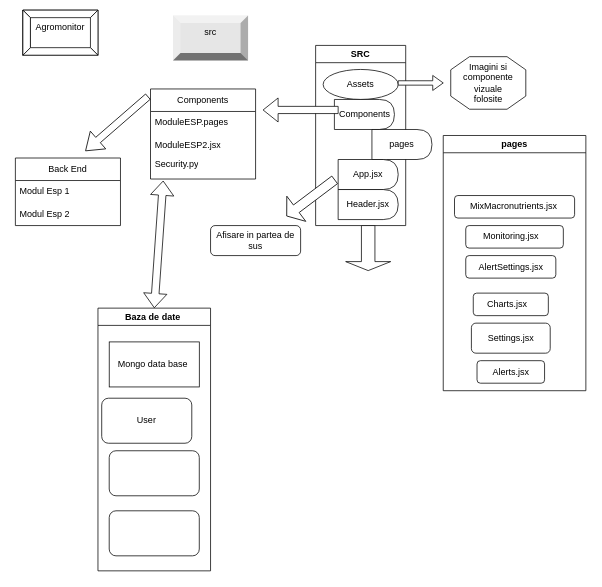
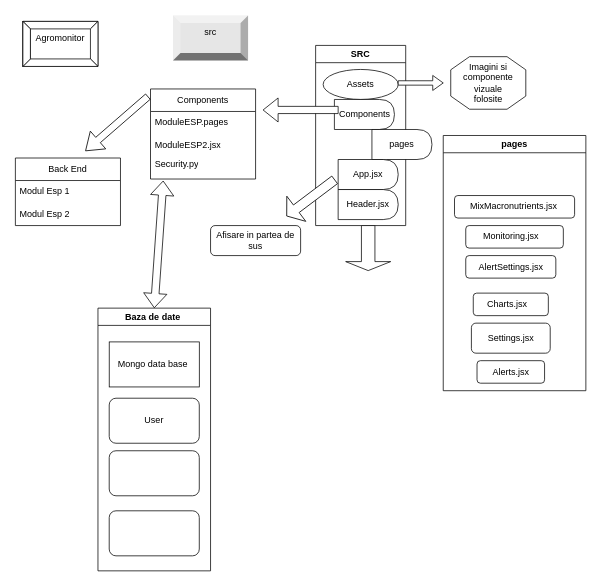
- <mxCell id="2" value="Agromonitor&lt;div&gt;&lt;br&gt;&lt;/div&gt;" style="labelPosition=center;verticalLabelPosition=middle;align=center;html=1;shape=mxgraph.basic.button;dx=10;whiteSpace=wrap;" vertex="1" parent="1"><mxGeometry x="30" y="13" width="100" height="60" as="geometry" /></mxCell>
+ <mxCell id="2" value="Agromonitor&lt;div&gt;&lt;br&gt;&lt;/div&gt;" style="labelPosition=center;verticalLabelPosition=middle;align=center;html=1;shape=mxgraph.basic.button;dx=10;whiteSpace=wrap;" vertex="1" parent="1"><mxGeometry x="30" y="28" width="100" height="60" as="geometry" /></mxCell>
- <mxCell id="34" value="User" style="rounded=1;whiteSpace=wrap;html=1;" vertex="1" parent="32"><mxGeometry x="5" y="120" width="120" height="60" as="geometry" /></mxCell>
+ <mxCell id="34" value="User" style="rounded=1;whiteSpace=wrap;html=1;" vertex="1" parent="32"><mxGeometry x="15" y="120" width="120" height="60" as="geometry" /></mxCell>
